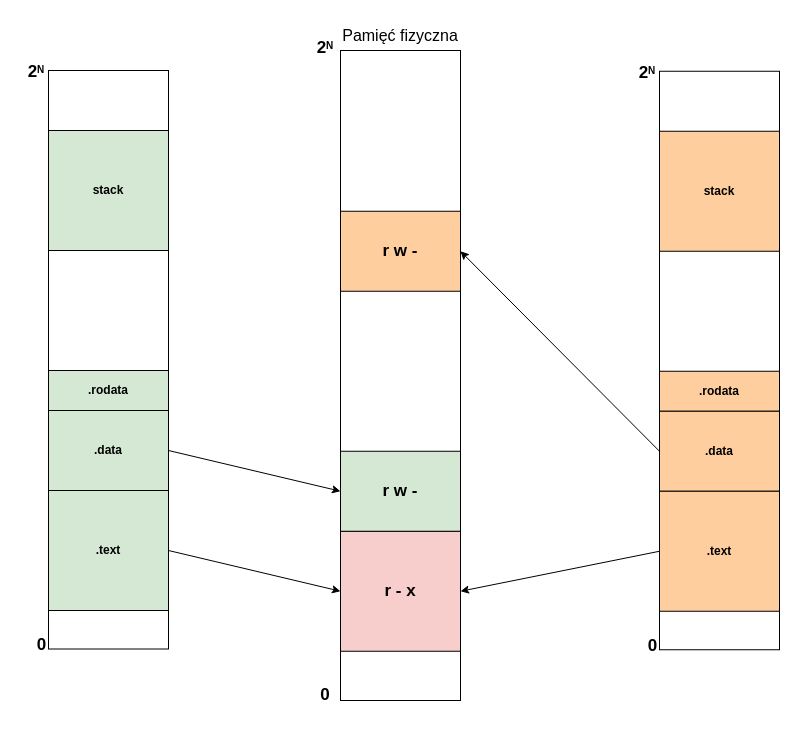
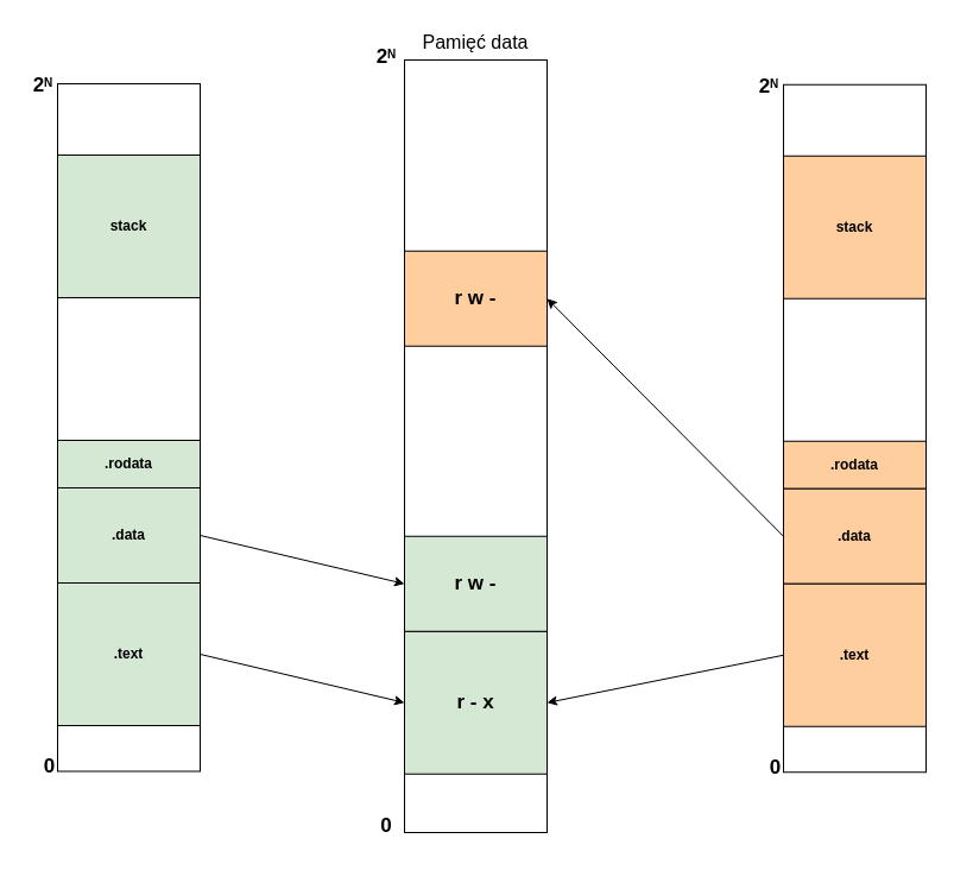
- <mxCell id="4" value="&lt;font style=&quot;font-size: 16px;&quot;&gt;Pamięć fizyczna&lt;/font&gt;" style="text;html=1;align=center;verticalAlign=middle;whiteSpace=wrap;rounded=0;" parent="1" vertex="1"><mxGeometry x="340" y="20" width="120" height="30" as="geometry" /></mxCell>
+ <mxCell id="4" value="&lt;font style=&quot;font-size: 16px;&quot;&gt;Pamięć data&lt;/font&gt;" style="text;html=1;align=center;verticalAlign=middle;whiteSpace=wrap;rounded=0;" parent="1" vertex="1"><mxGeometry x="340" y="20" width="120" height="30" as="geometry" /></mxCell>
- <mxCell id="16" value="&lt;b style=&quot;font-size: 17px;&quot;&gt;r - x&lt;/b&gt;" style="rounded=0;whiteSpace=wrap;html=1;fillColor=#f8cecc;strokeWidth=1;" parent="1" vertex="1"><mxGeometry x="340" y="530.75" width="120" height="120" as="geometry" /></mxCell>
+ <mxCell id="16" value="&lt;b style=&quot;font-size: 17px;&quot;&gt;r - x&lt;/b&gt;" style="rounded=0;whiteSpace=wrap;html=1;fillColor=#D5E8D4;strokeWidth=1;" parent="1" vertex="1"><mxGeometry x="340" y="530.75" width="120" height="120" as="geometry" /></mxCell>
